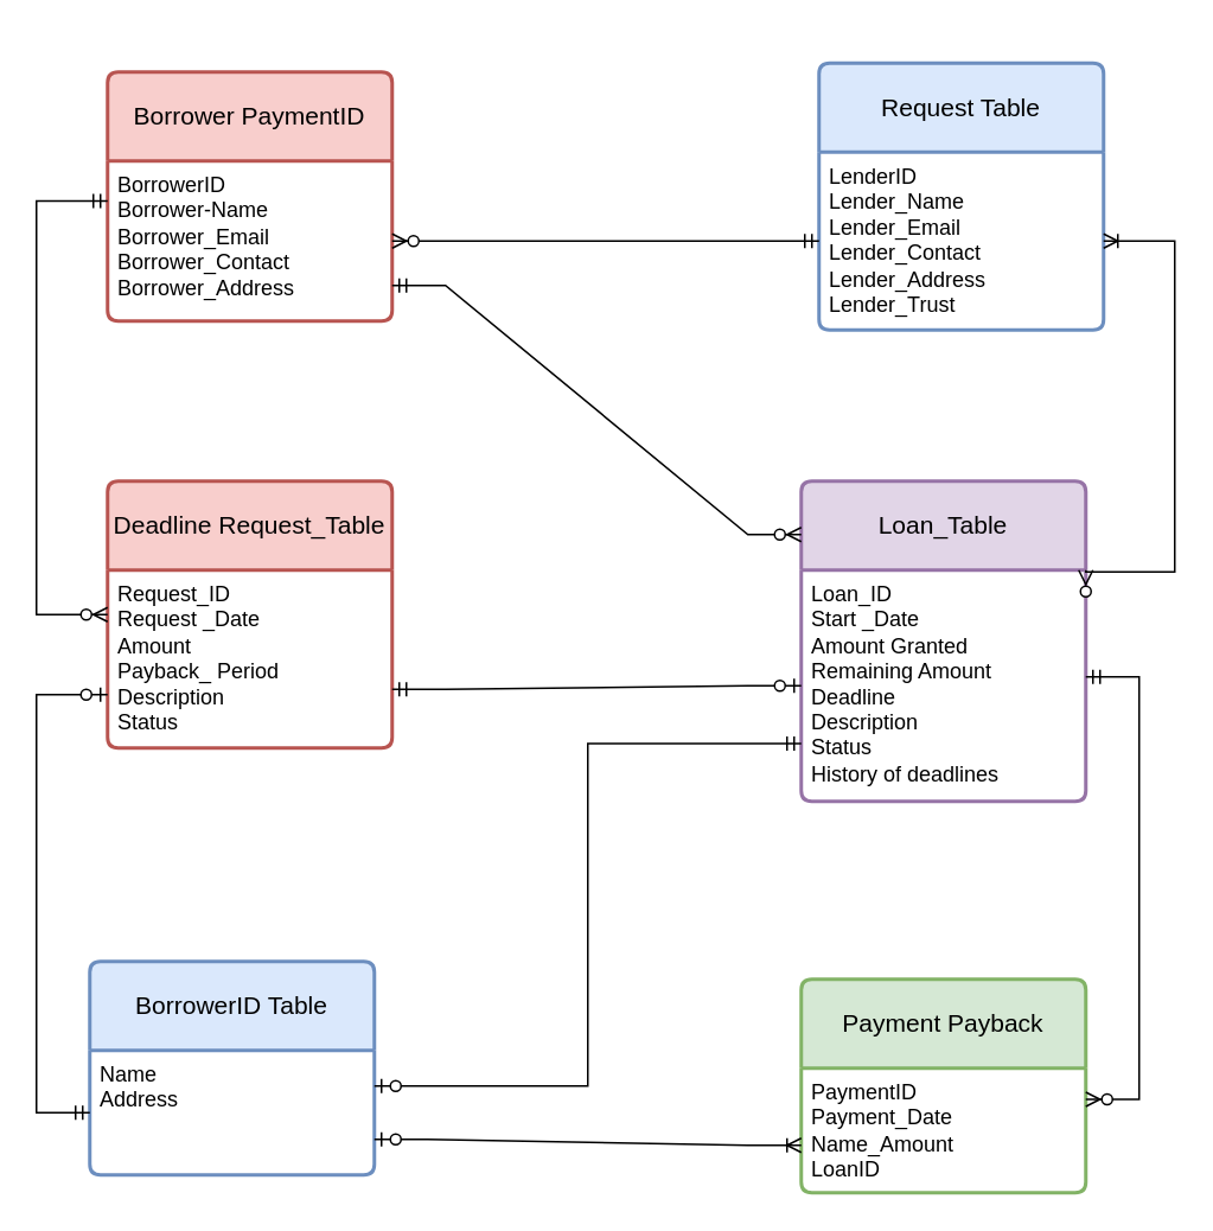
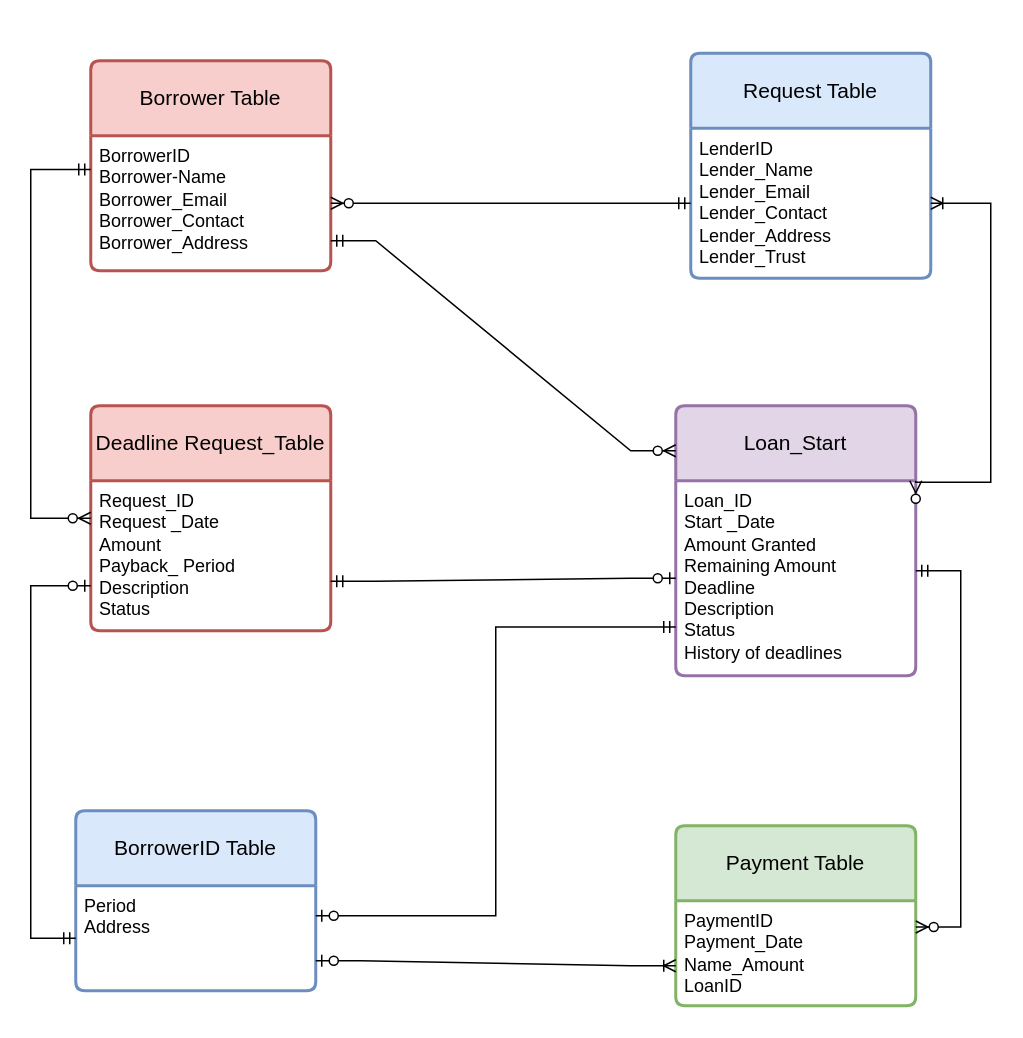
- <mxCell id="2" value="Borrower PaymentID" style="swimlane;childLayout=stackLayout;horizontal=1;startSize=50;horizontalStack=0;rounded=1;fontSize=14;fontStyle=0;strokeWidth=2;resizeParent=0;resizeLast=1;shadow=0;dashed=0;align=center;arcSize=4;whiteSpace=wrap;html=1;fillColor=#f8cecc;strokeColor=#b85450;" parent="1" vertex="1"><mxGeometry x="60" y="40" width="160" height="140" as="geometry" /></mxCell>
+ <mxCell id="2" value="Borrower Table" style="swimlane;childLayout=stackLayout;horizontal=1;startSize=50;horizontalStack=0;rounded=1;fontSize=14;fontStyle=0;strokeWidth=2;resizeParent=0;resizeLast=1;shadow=0;dashed=0;align=center;arcSize=4;whiteSpace=wrap;html=1;fillColor=#f8cecc;strokeColor=#b85450;" parent="1" vertex="1"><mxGeometry x="60" y="40" width="160" height="140" as="geometry" /></mxCell>
- <mxCell id="8" value="Loan_Table" style="swimlane;childLayout=stackLayout;horizontal=1;startSize=50;horizontalStack=0;rounded=1;fontSize=14;fontStyle=0;strokeWidth=2;resizeParent=0;resizeLast=1;shadow=0;dashed=0;align=center;arcSize=4;whiteSpace=wrap;html=1;fillColor=#e1d5e7;strokeColor=#9673a6;" parent="1" vertex="1"><mxGeometry x="450" y="270" width="160" height="180" as="geometry" /></mxCell>
+ <mxCell id="8" value="Loan_Start" style="swimlane;childLayout=stackLayout;horizontal=1;startSize=50;horizontalStack=0;rounded=1;fontSize=14;fontStyle=0;strokeWidth=2;resizeParent=0;resizeLast=1;shadow=0;dashed=0;align=center;arcSize=4;whiteSpace=wrap;html=1;fillColor=#e1d5e7;strokeColor=#9673a6;" parent="1" vertex="1"><mxGeometry x="450" y="270" width="160" height="180" as="geometry" /></mxCell>
- <mxCell id="12" value="Payment Payback" style="swimlane;childLayout=stackLayout;horizontal=1;startSize=50;horizontalStack=0;rounded=1;fontSize=14;fontStyle=0;strokeWidth=2;resizeParent=0;resizeLast=1;shadow=0;dashed=0;align=center;arcSize=4;whiteSpace=wrap;html=1;fillColor=#d5e8d4;strokeColor=#82b366;" parent="1" vertex="1"><mxGeometry x="450" y="550" width="160" height="120" as="geometry" /></mxCell>
+ <mxCell id="12" value="Payment Table" style="swimlane;childLayout=stackLayout;horizontal=1;startSize=50;horizontalStack=0;rounded=1;fontSize=14;fontStyle=0;strokeWidth=2;resizeParent=0;resizeLast=1;shadow=0;dashed=0;align=center;arcSize=4;whiteSpace=wrap;html=1;fillColor=#d5e8d4;strokeColor=#82b366;" parent="1" vertex="1"><mxGeometry x="450" y="550" width="160" height="120" as="geometry" /></mxCell>
- <mxCell id="11" value="Name&lt;div&gt;Address&lt;/div&gt;" style="align=left;strokeColor=none;fillColor=none;spacingLeft=4;fontSize=12;verticalAlign=top;resizable=0;rotatable=0;part=1;html=1;" parent="10" vertex="1"><mxGeometry y="50" width="160" height="70" as="geometry" /></mxCell>
+ <mxCell id="11" value="Period&lt;div&gt;Address&lt;/div&gt;" style="align=left;strokeColor=none;fillColor=none;spacingLeft=4;fontSize=12;verticalAlign=top;resizable=0;rotatable=0;part=1;html=1;" parent="10" vertex="1"><mxGeometry y="50" width="160" height="70" as="geometry" /></mxCell>
